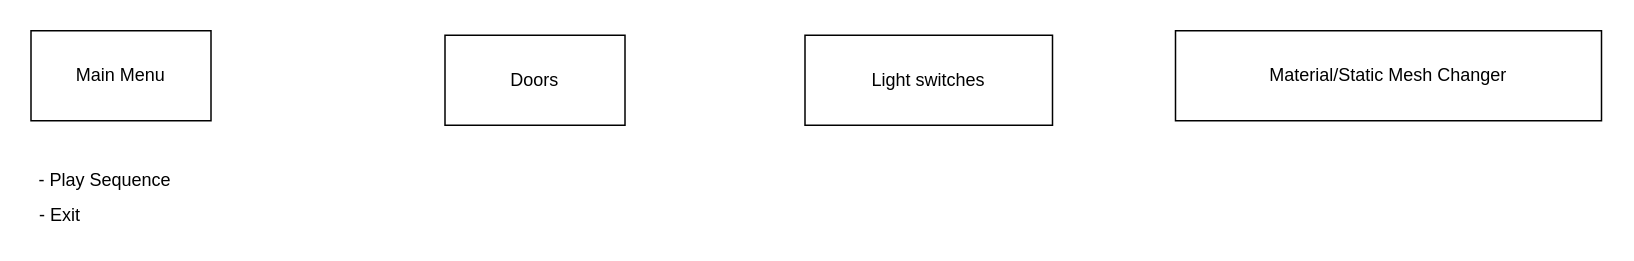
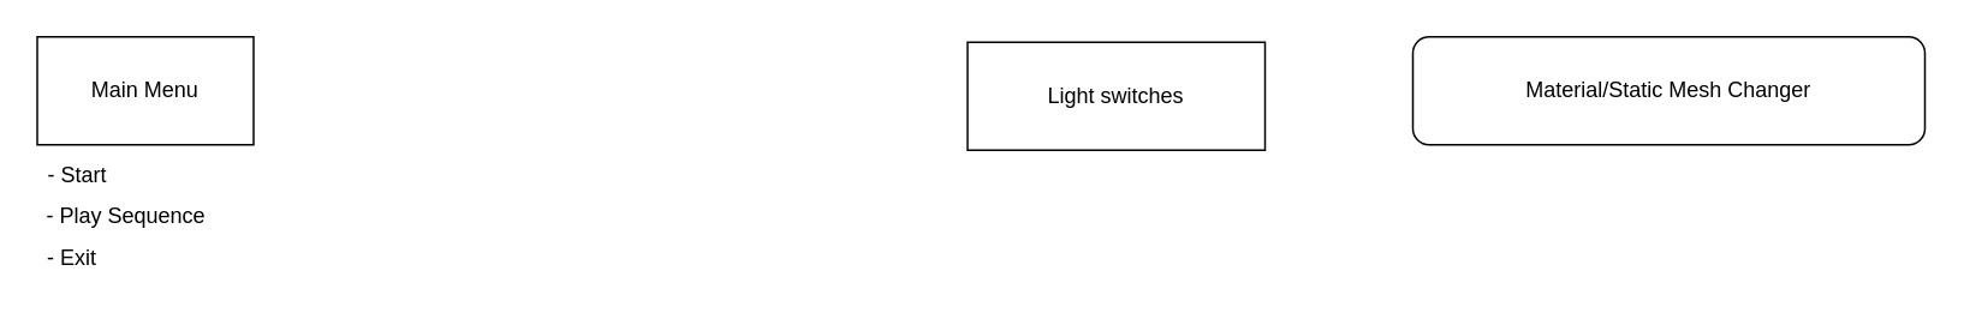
- <mxCell id="4" value="Material/Static Mesh Changer" style="rounded=0;whiteSpace=wrap;html=1;" parent="1" vertex="1"><mxGeometry x="783" y="20" width="284" height="60" as="geometry" /></mxCell>
+ <mxCell id="4" value="Material/Static Mesh Changer" style="whiteSpace=wrap;html=1;rounded=1;" parent="1" vertex="1"><mxGeometry x="783" y="20" width="284" height="60" as="geometry" /></mxCell>
- <mxCell id="3" value="Doors" style="rounded=0;whiteSpace=wrap;html=1;" parent="1" vertex="1"><mxGeometry x="296" y="23" width="120" height="60" as="geometry" /></mxCell>
+ <mxCell id="5" value="- Start" style="text;html=1;align=center;verticalAlign=middle;resizable=0;points=[];autosize=1;" parent="1" vertex="1"><mxGeometry x="20" y="88" width="43" height="18" as="geometry" /></mxCell>
